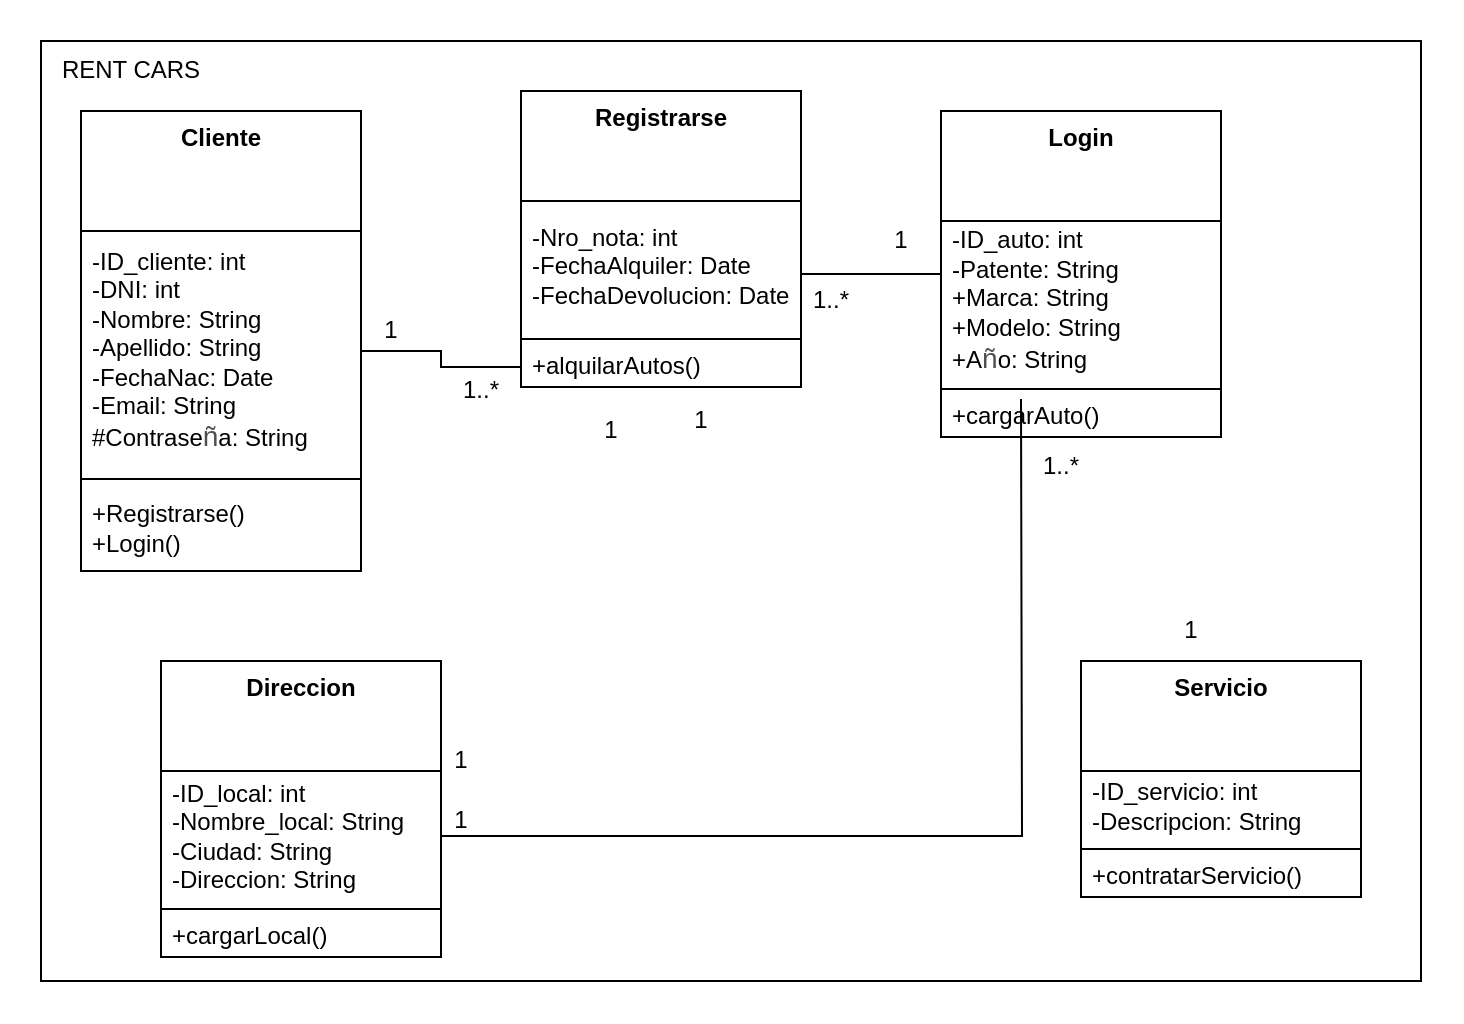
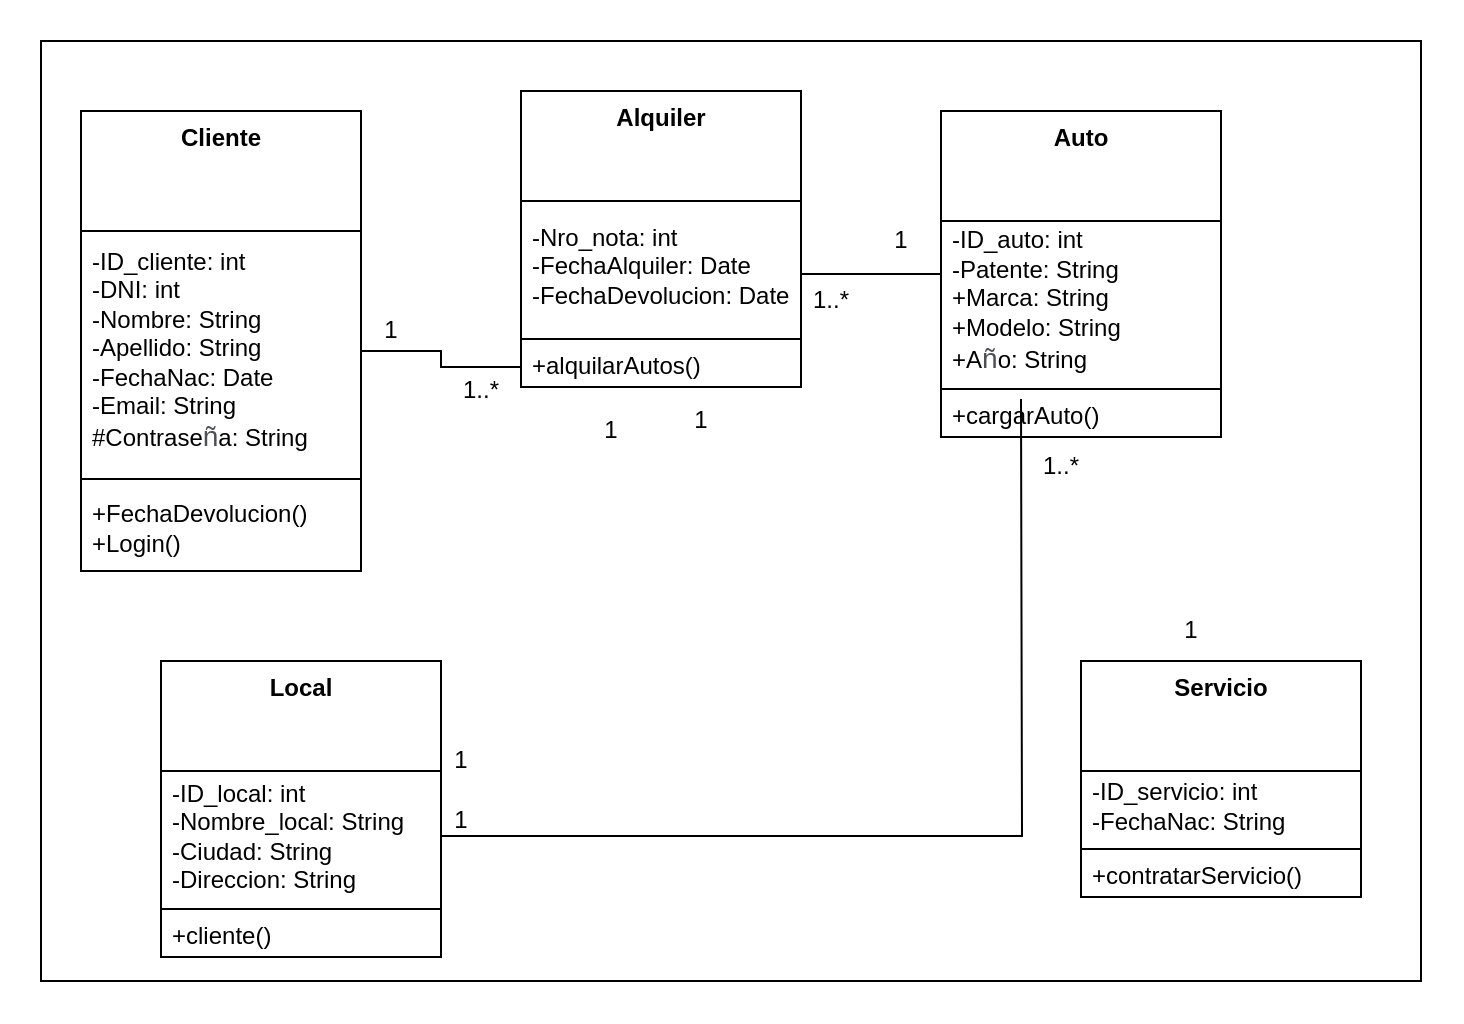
- <mxCell id="36" value="RENT CARS" style="text;html=1;align=center;verticalAlign=middle;resizable=0;points=[];autosize=1;strokeColor=none;fillColor=none;" vertex="1" parent="1"><mxGeometry x="20" y="20" width="90" height="30" as="geometry" /></mxCell>
- <mxCell id="20" value="&lt;b&gt;Registrarse&lt;/b&gt;&lt;br&gt;" style="swimlane;fontStyle=0;align=center;verticalAlign=top;childLayout=stackLayout;horizontal=1;startSize=55;horizontalStack=0;resizeParent=1;resizeParentMax=0;resizeLast=0;collapsible=0;marginBottom=0;html=1;fillColor=none;" vertex="1" parent="1"><mxGeometry x="260" y="45" width="140" height="148" as="geometry" /></mxCell>
+ <mxCell id="20" value="&lt;b&gt;Alquiler&lt;/b&gt;&lt;br&gt;" style="swimlane;fontStyle=0;align=center;verticalAlign=top;childLayout=stackLayout;horizontal=1;startSize=55;horizontalStack=0;resizeParent=1;resizeParentMax=0;resizeLast=0;collapsible=0;marginBottom=0;html=1;fillColor=none;" vertex="1" parent="1"><mxGeometry x="260" y="45" width="140" height="148" as="geometry" /></mxCell>
- <mxCell id="15" value="&lt;b&gt;Login&lt;/b&gt;" style="swimlane;fontStyle=0;align=center;verticalAlign=top;childLayout=stackLayout;horizontal=1;startSize=55;horizontalStack=0;resizeParent=1;resizeParentMax=0;resizeLast=0;collapsible=0;marginBottom=0;html=1;" vertex="1" parent="1"><mxGeometry x="470" y="55" width="140" height="163" as="geometry" /></mxCell>
+ <mxCell id="15" value="&lt;b&gt;Auto&lt;/b&gt;" style="swimlane;fontStyle=0;align=center;verticalAlign=top;childLayout=stackLayout;horizontal=1;startSize=55;horizontalStack=0;resizeParent=1;resizeParentMax=0;resizeLast=0;collapsible=0;marginBottom=0;html=1;" vertex="1" parent="1"><mxGeometry x="470" y="55" width="140" height="163" as="geometry" /></mxCell>
- <mxCell id="5" value="+Registrarse()&lt;br&gt;+Login()" style="text;html=1;strokeColor=none;fillColor=none;align=left;verticalAlign=middle;spacingLeft=4;spacingRight=4;overflow=hidden;rotatable=0;points=[[0,0.5],[1,0.5]];portConstraint=eastwest;" vertex="1" parent="2"><mxGeometry y="188" width="140" height="42" as="geometry" /></mxCell>
+ <mxCell id="5" value="+FechaDevolucion()&lt;br&gt;+Login()" style="text;html=1;strokeColor=none;fillColor=none;align=left;verticalAlign=middle;spacingLeft=4;spacingRight=4;overflow=hidden;rotatable=0;points=[[0,0.5],[1,0.5]];portConstraint=eastwest;" vertex="1" parent="2"><mxGeometry y="188" width="140" height="42" as="geometry" /></mxCell>
- <mxCell id="6" value="&lt;b&gt;Direccion&lt;/b&gt;" style="swimlane;fontStyle=0;align=center;verticalAlign=top;childLayout=stackLayout;horizontal=1;startSize=55;horizontalStack=0;resizeParent=1;resizeParentMax=0;resizeLast=0;collapsible=0;marginBottom=0;html=1;" vertex="1" parent="1"><mxGeometry x="80" y="330" width="140" height="148" as="geometry" /></mxCell>
+ <mxCell id="6" value="&lt;b&gt;Local&lt;/b&gt;" style="swimlane;fontStyle=0;align=center;verticalAlign=top;childLayout=stackLayout;horizontal=1;startSize=55;horizontalStack=0;resizeParent=1;resizeParentMax=0;resizeLast=0;collapsible=0;marginBottom=0;html=1;" vertex="1" parent="1"><mxGeometry x="80" y="330" width="140" height="148" as="geometry" /></mxCell>
- <mxCell id="11" value="-ID_servicio: int&lt;br&gt;-Descripcion: String" style="text;html=1;strokeColor=none;fillColor=none;align=left;verticalAlign=middle;spacingLeft=4;spacingRight=4;overflow=hidden;rotatable=0;points=[[0,0.5],[1,0.5]];portConstraint=eastwest;" vertex="1" parent="10"><mxGeometry y="55" width="140" height="35" as="geometry" /></mxCell>
+ <mxCell id="11" value="-ID_servicio: int&lt;br&gt;-FechaNac: String" style="text;html=1;strokeColor=none;fillColor=none;align=left;verticalAlign=middle;spacingLeft=4;spacingRight=4;overflow=hidden;rotatable=0;points=[[0,0.5],[1,0.5]];portConstraint=eastwest;" vertex="1" parent="10"><mxGeometry y="55" width="140" height="35" as="geometry" /></mxCell>
- <mxCell id="9" value="+cargarLocal()" style="text;html=1;strokeColor=none;fillColor=none;align=left;verticalAlign=middle;spacingLeft=4;spacingRight=4;overflow=hidden;rotatable=0;points=[[0,0.5],[1,0.5]];portConstraint=eastwest;" vertex="1" parent="6"><mxGeometry y="128" width="140" height="20" as="geometry" /></mxCell>
+ <mxCell id="9" value="+cliente()" style="text;html=1;strokeColor=none;fillColor=none;align=left;verticalAlign=middle;spacingLeft=4;spacingRight=4;overflow=hidden;rotatable=0;points=[[0,0.5],[1,0.5]];portConstraint=eastwest;" vertex="1" parent="6"><mxGeometry y="128" width="140" height="20" as="geometry" /></mxCell>
